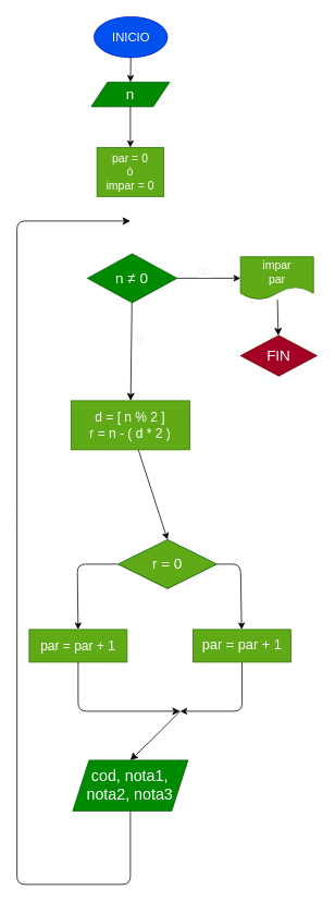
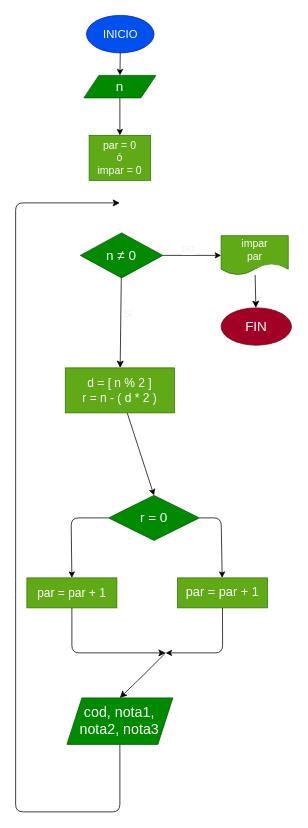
- <mxCell id="10" value="&lt;font style=&quot;font-size: 18px&quot;&gt;FIN&lt;/font&gt;" style="rhombus;whiteSpace=wrap;html=1;fillColor=#a20025;strokeColor=#6F0000;fontColor=#ffffff;" vertex="1" parent="1"><mxGeometry x="294" y="410" width="93.75" height="49.75" as="geometry" /></mxCell>
+ <mxCell id="10" value="&lt;font style=&quot;font-size: 18px&quot;&gt;FIN&lt;/font&gt;" style="ellipse;whiteSpace=wrap;html=1;fillColor=#a20025;strokeColor=#6F0000;fontColor=#ffffff;" vertex="1" parent="1"><mxGeometry x="294" y="410" width="93.75" height="49.75" as="geometry" /></mxCell>
- <mxCell id="15" value="&lt;font style=&quot;font-size: 18px&quot;&gt;r = 0&lt;/font&gt;" style="rhombus;whiteSpace=wrap;html=1;fillColor=#60a917;fontColor=#ffffff;strokeColor=#005700;" vertex="1" parent="1"><mxGeometry x="144" y="660" width="121" height="60" as="geometry" /></mxCell>
+ <mxCell id="15" value="&lt;font style=&quot;font-size: 18px&quot;&gt;r = 0&lt;/font&gt;" style="rhombus;whiteSpace=wrap;html=1;fillColor=#008a00;fontColor=#ffffff;strokeColor=#005700;" vertex="1" parent="1"><mxGeometry x="144" y="660" width="121" height="60" as="geometry" /></mxCell>
